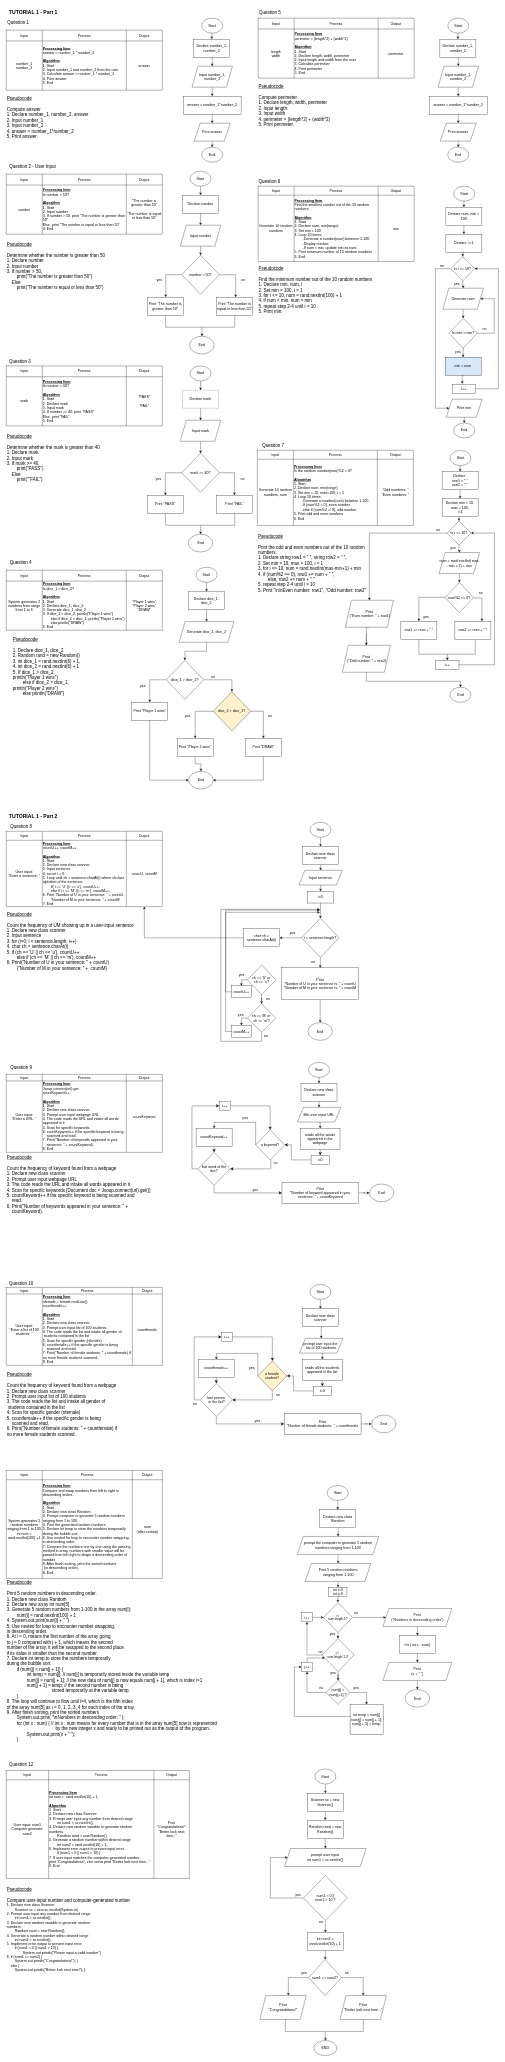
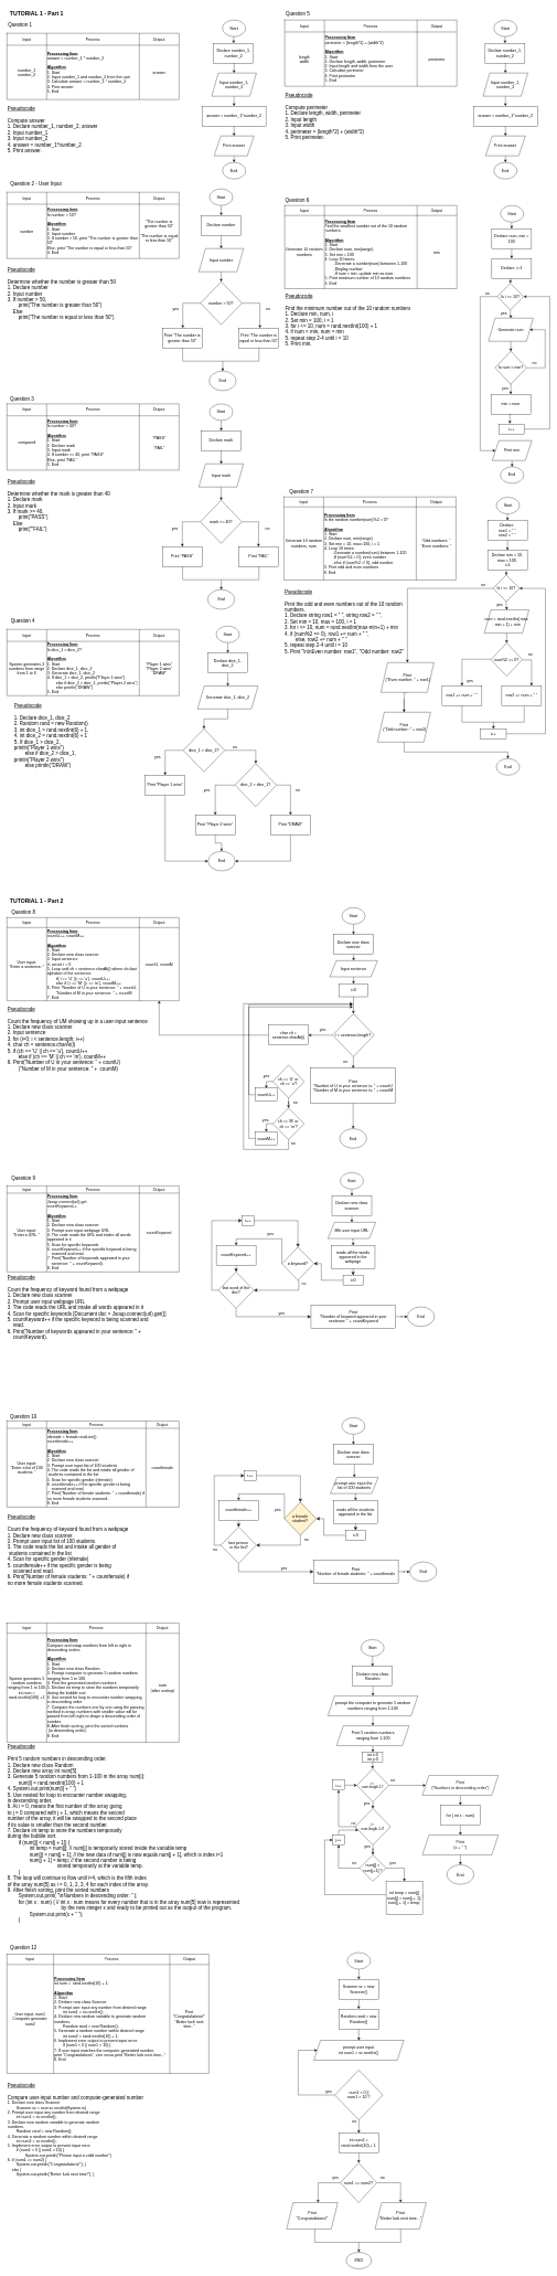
- <mxCell id="160" value="min = num" style="rounded=0;whiteSpace=wrap;html=1;fillColor=#dae8fc;" vertex="1" parent="1"><mxGeometry x="1482.49" y="1190" width="120" height="60" as="geometry" /></mxCell>
+ <mxCell id="160" value="min = num" style="rounded=0;whiteSpace=wrap;html=1;" vertex="1" parent="1"><mxGeometry x="1482.49" y="1190" width="120" height="60" as="geometry" /></mxCell>
- <mxCell id="65" value="Declare mark" style="rounded=0;whiteSpace=wrap;html=1;dashed=1;" vertex="1" parent="1"><mxGeometry x="607.37" y="1300" width="120" height="60" as="geometry" /></mxCell>
+ <mxCell id="65" value="Declare mark" style="rounded=0;whiteSpace=wrap;html=1;" vertex="1" parent="1"><mxGeometry x="607.37" y="1300" width="120" height="60" as="geometry" /></mxCell>
- <mxCell id="58" value="mark" style="shape=partialRectangle;html=1;whiteSpace=wrap;connectable=0;strokeColor=inherit;overflow=hidden;fillColor=none;top=0;left=0;bottom=0;right=0;pointerEvents=1;align=center;" vertex="1" parent="57"><mxGeometry width="120" height="164" as="geometry"><mxRectangle width="120" height="164" as="alternateBounds" /></mxGeometry></mxCell>
+ <mxCell id="58" value="compared" style="shape=partialRectangle;html=1;whiteSpace=wrap;connectable=0;strokeColor=inherit;overflow=hidden;fillColor=none;top=0;left=0;bottom=0;right=0;pointerEvents=1;align=center;" vertex="1" parent="57"><mxGeometry width="120" height="164" as="geometry"><mxRectangle width="120" height="164" as="alternateBounds" /></mxGeometry></mxCell>
- <mxCell id="106" value="dice_2 &amp;gt; dice_1?" style="rhombus;whiteSpace=wrap;html=1;fillColor=#fff2cc;" vertex="1" parent="1"><mxGeometry x="709.38" y="2305" width="125" height="130" as="geometry" /></mxCell>
+ <mxCell id="106" value="dice_2 &amp;gt; dice_1?" style="rhombus;whiteSpace=wrap;html=1;" vertex="1" parent="1"><mxGeometry x="709.38" y="2305" width="125" height="130" as="geometry" /></mxCell>
